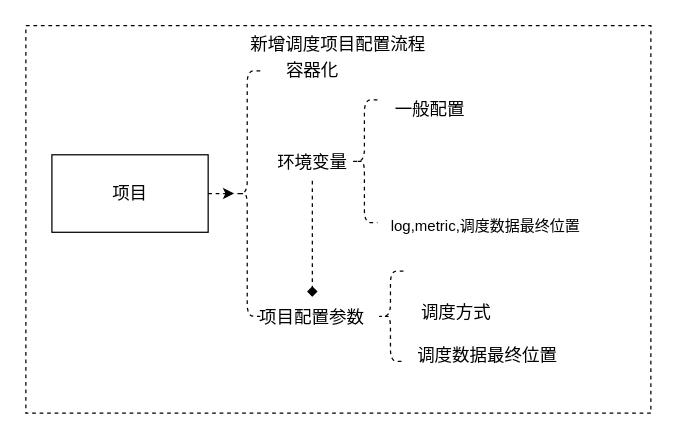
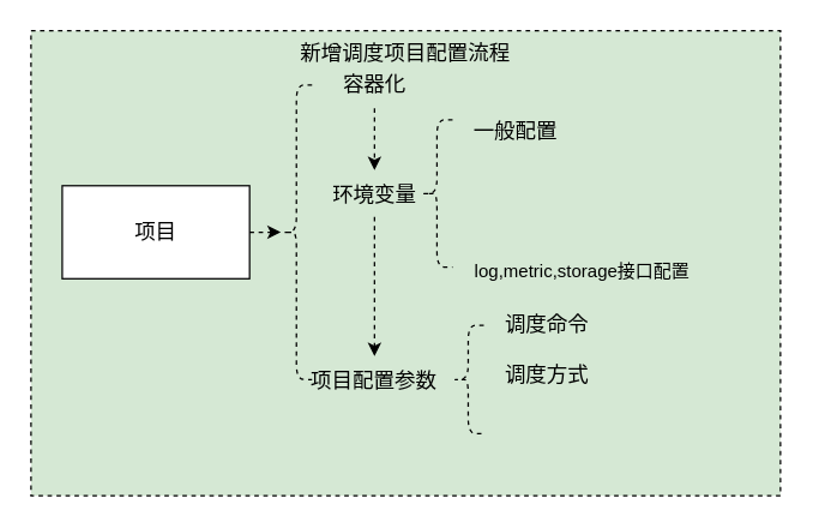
+ <mxCell id="9" value="" style="edgeStyle=none;rounded=0;jumpStyle=none;orthogonalLoop=1;jettySize=auto;html=1;dashed=1;fontSize=14;" parent="2" source="7" target="8" edge="1"><mxGeometry relative="1" as="geometry" /></mxCell>
- <mxCell id="3" value="新增调度项目配置流程" style="rounded=0;whiteSpace=wrap;html=1;dashed=1;strokeColor=default;fontSize=14;verticalAlign=top;" parent="2" vertex="1"><mxGeometry width="500.0" height="310" as="geometry" /></mxCell>
+ <mxCell id="3" value="新增调度项目配置流程" style="rounded=0;whiteSpace=wrap;html=1;dashed=1;strokeColor=default;fontSize=14;verticalAlign=top;fillColor=#d5e8d4;" parent="2" vertex="1"><mxGeometry width="500.0" height="310" as="geometry" /></mxCell>
- <mxCell id="12" value="&lt;span style=&quot;font-size: 12px;&quot;&gt;log,metric&lt;/span&gt;&lt;span style=&quot;font-size: 12px;&quot;&gt;,调度数据最终位置&lt;/span&gt;" style="text;html=1;strokeColor=none;fillColor=none;align=center;verticalAlign=middle;whiteSpace=wrap;rounded=0;dashed=1;fontSize=14;" parent="2" vertex="1"><mxGeometry x="289.583" y="144.667" width="156.25" height="31" as="geometry" /></mxCell>
+ <mxCell id="12" value="&lt;span style=&quot;font-size: 12px;&quot;&gt;log,metric&lt;/span&gt;&lt;span style=&quot;font-size: 12px;&quot;&gt;,storage接口配置&lt;/span&gt;" style="text;html=1;strokeColor=none;fillColor=none;align=center;verticalAlign=middle;whiteSpace=wrap;rounded=0;dashed=1;fontSize=14;" parent="2" vertex="1"><mxGeometry x="289.583" y="144.667" width="156.25" height="31" as="geometry" /></mxCell>
+ <mxCell id="16" value="调度命令" style="text;html=1;strokeColor=none;fillColor=none;align=center;verticalAlign=middle;whiteSpace=wrap;rounded=0;dashed=1;fontSize=14;" parent="2" vertex="1"><mxGeometry x="312.5" y="186" width="62.5" height="20.667" as="geometry" /></mxCell>
- <mxCell id="14" value="" style="edgeStyle=none;rounded=0;jumpStyle=none;orthogonalLoop=1;jettySize=auto;html=1;dashed=1;fontSize=14;endArrow=diamond;" parent="2" source="8" target="13" edge="1"><mxGeometry relative="1" as="geometry" /></mxCell>
+ <mxCell id="14" value="" style="edgeStyle=none;rounded=0;jumpStyle=none;orthogonalLoop=1;jettySize=auto;html=1;dashed=1;fontSize=14;" parent="2" source="8" target="13" edge="1"><mxGeometry relative="1" as="geometry" /></mxCell>
- <mxCell id="18" value="调度数据最终位置" style="text;html=1;strokeColor=none;fillColor=none;align=center;verticalAlign=middle;whiteSpace=wrap;rounded=0;dashed=1;fontSize=14;" parent="2" vertex="1"><mxGeometry x="302.083" y="248" width="135.417" height="31" as="geometry" /></mxCell>
